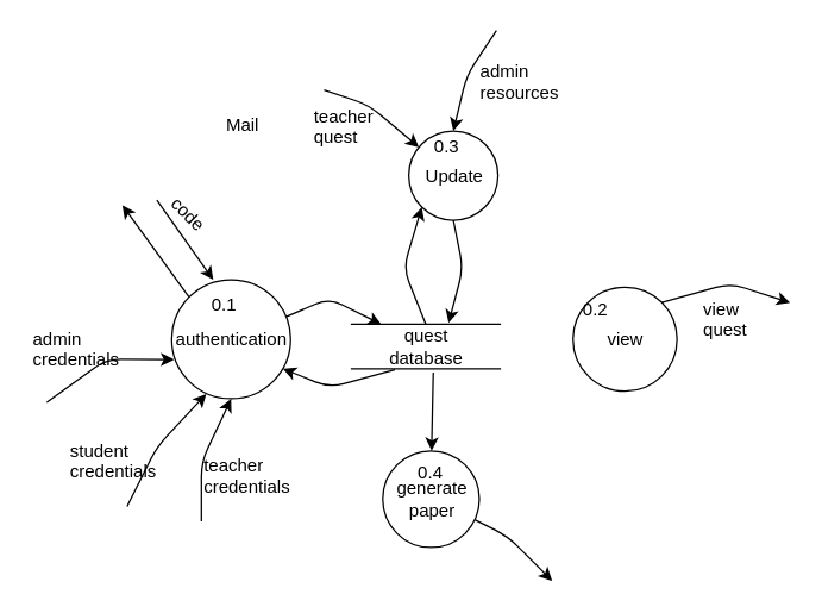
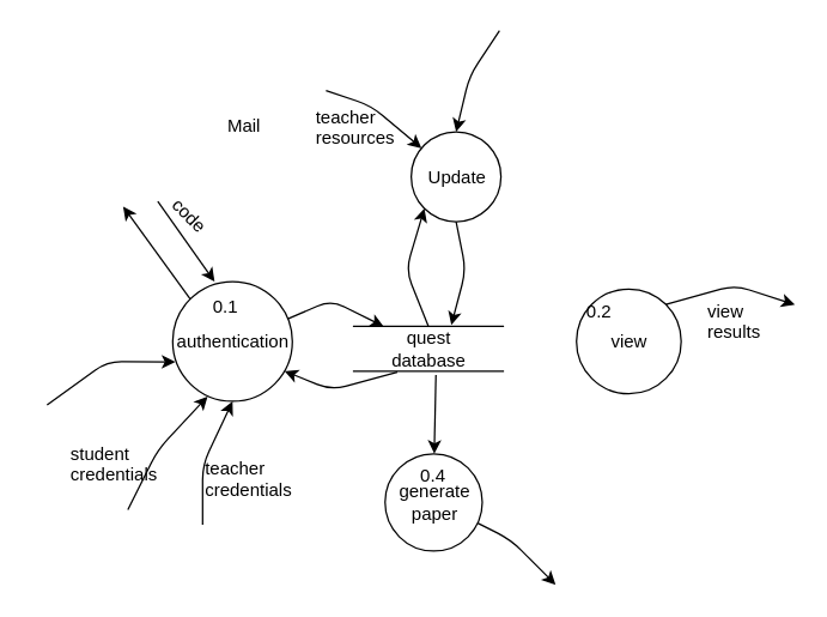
- <mxCell id="13" value="admin&lt;br&gt;resources" style="text;html=1;resizable=0;points=[];autosize=1;align=left;verticalAlign=top;spacingTop=-4;" parent="1" vertex="1"><mxGeometry x="321" y="37.5" width="70" height="30" as="geometry" /></mxCell>
- <mxCell id="16" value="teacher&lt;br&gt;quest" style="text;html=1;resizable=0;points=[];autosize=1;align=left;verticalAlign=top;spacingTop=-4;" parent="1" vertex="1"><mxGeometry x="208.5" y="67.5" width="70" height="30" as="geometry" /></mxCell>
+ <mxCell id="16" value="teacher&lt;br&gt;resources" style="text;html=1;resizable=0;points=[];autosize=1;align=left;verticalAlign=top;spacingTop=-4;" parent="1" vertex="1"><mxGeometry x="208.5" y="67.5" width="70" height="30" as="geometry" /></mxCell>
- <mxCell id="23" value="0.3" style="text;html=1;resizable=0;points=[];autosize=1;align=left;verticalAlign=top;spacingTop=-4;" parent="1" vertex="1"><mxGeometry x="289.5" y="87.5" width="30" height="20" as="geometry" /></mxCell>
- <mxCell id="10" value="view&lt;br&gt;quest" style="text;html=1;resizable=0;points=[];autosize=1;align=left;verticalAlign=top;spacingTop=-4;" parent="1" vertex="1"><mxGeometry x="471" y="197.538" width="50" height="30" as="geometry" /></mxCell>
+ <mxCell id="10" value="view&lt;br&gt;results" style="text;html=1;resizable=0;points=[];autosize=1;align=left;verticalAlign=top;spacingTop=-4;" parent="1" vertex="1"><mxGeometry x="471" y="197.538" width="50" height="30" as="geometry" /></mxCell>
- <mxCell id="15" value="admin&lt;br&gt;credentials" style="text;html=1;resizable=0;points=[];autosize=1;align=left;verticalAlign=top;spacingTop=-4;" parent="1" vertex="1"><mxGeometry x="20" y="217.5" width="70" height="30" as="geometry" /></mxCell>
